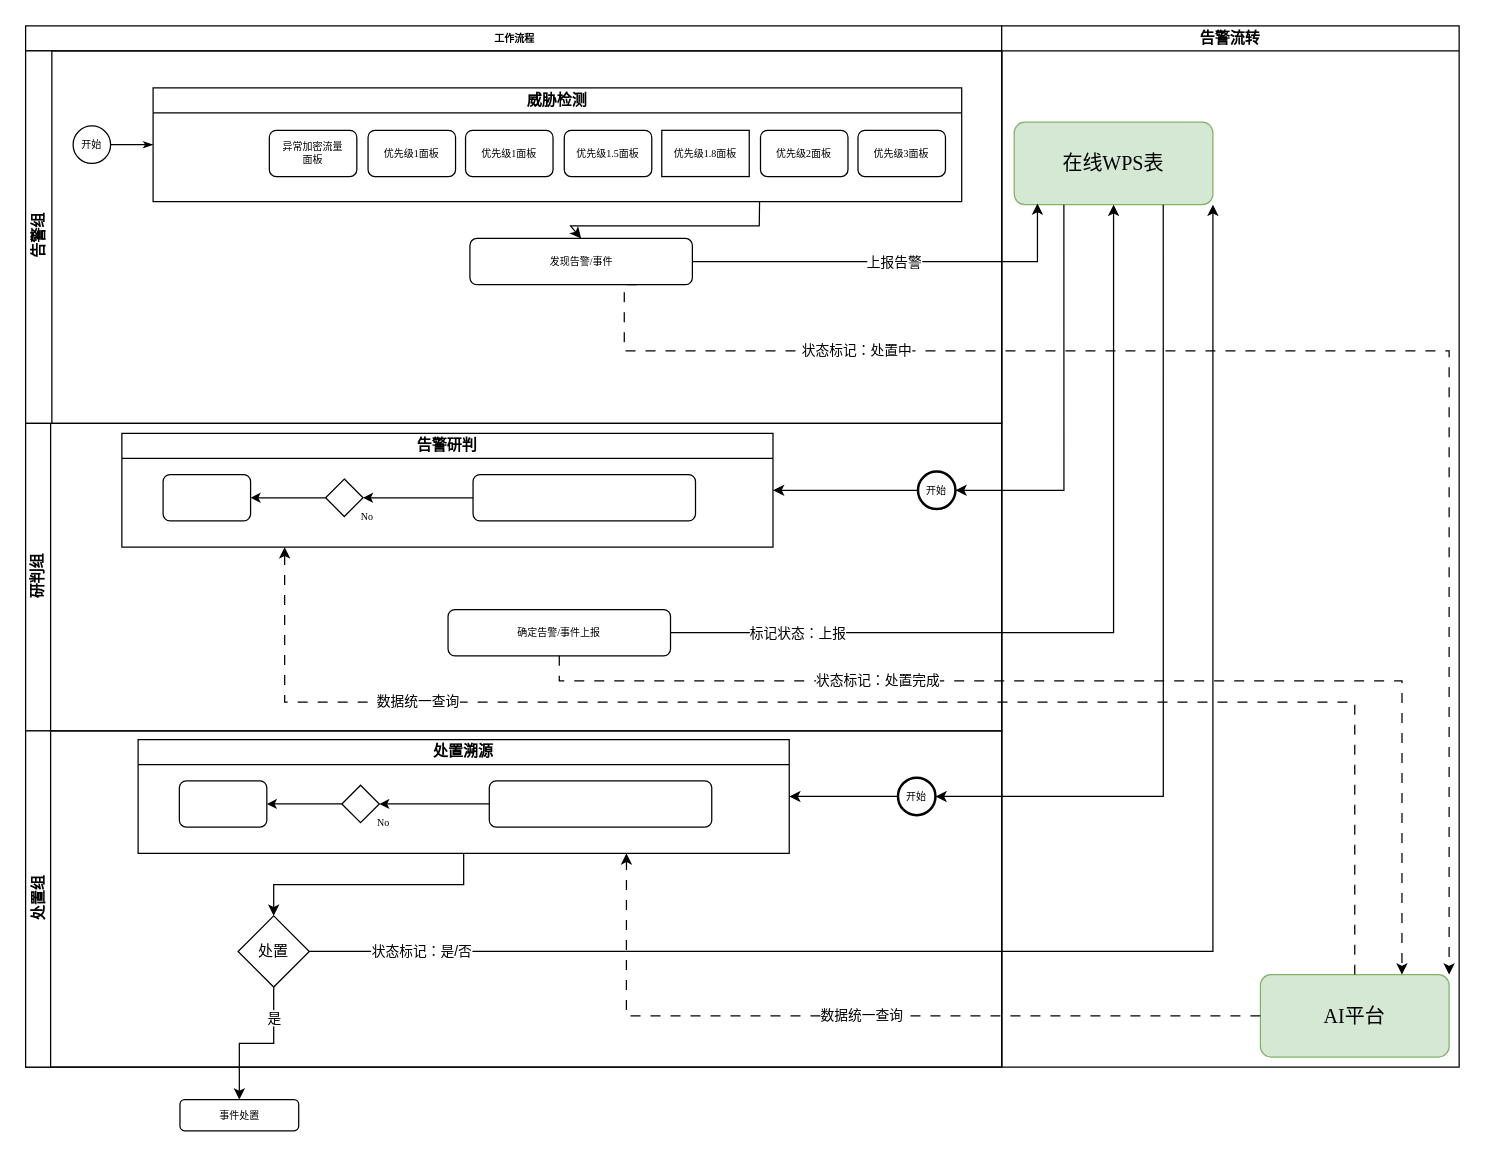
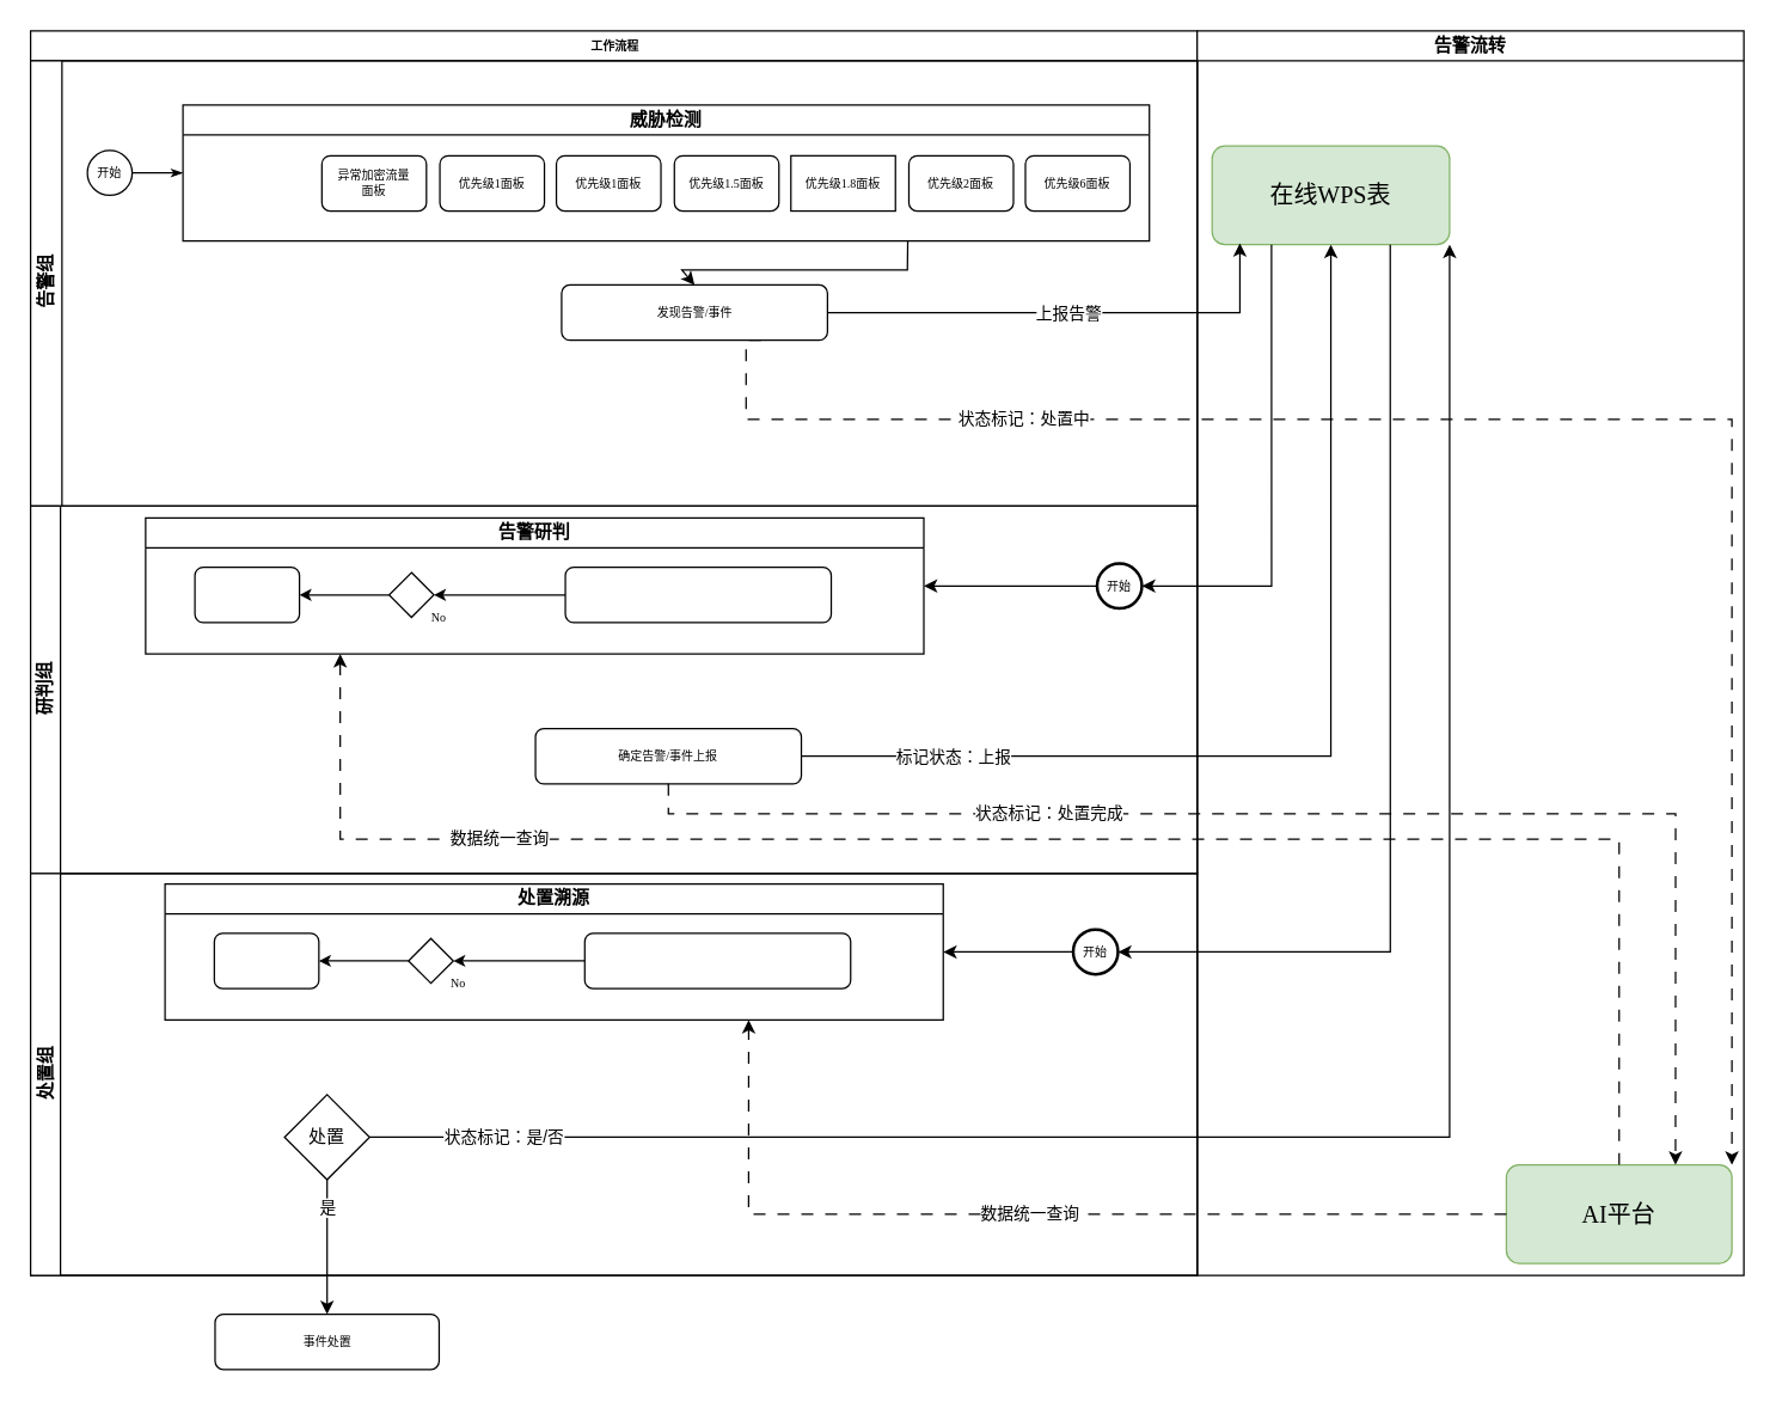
- <mxCell id="8" value="优先级3面板" style="rounded=1;whiteSpace=wrap;html=1;shadow=0;labelBackgroundColor=none;strokeWidth=1;fontFamily=Verdana;fontSize=8;align=center;movable=1;resizable=1;rotatable=1;deletable=1;editable=1;locked=0;connectable=1;" vertex="1" parent="7"><mxGeometry x="549" width="70" height="37" as="geometry" /></mxCell>
+ <mxCell id="8" value="优先级6面板" style="rounded=1;whiteSpace=wrap;html=1;shadow=0;labelBackgroundColor=none;strokeWidth=1;fontFamily=Verdana;fontSize=8;align=center;movable=1;resizable=1;rotatable=1;deletable=1;editable=1;locked=0;connectable=1;" vertex="1" parent="7"><mxGeometry x="549" width="70" height="37" as="geometry" /></mxCell>
- <mxCell id="29" style="edgeStyle=orthogonalEdgeStyle;rounded=0;orthogonalLoop=1;jettySize=auto;html=1;entryX=0.5;entryY=0;entryDx=0;entryDy=0;" edge="1" parent="27" source="30" target="37"><mxGeometry relative="1" as="geometry" /></mxCell>
- <mxCell id="48" value="事件处置" style="rounded=1;whiteSpace=wrap;html=1;shadow=0;labelBackgroundColor=none;strokeWidth=1;fontFamily=Verdana;fontSize=8;align=center;movable=1;resizable=1;rotatable=1;deletable=1;editable=1;locked=0;connectable=1;" vertex="1" parent="1"><mxGeometry x="143.5" y="879" width="95" height="25" as="geometry" /></mxCell>
+ <mxCell id="48" value="事件处置" style="rounded=1;whiteSpace=wrap;html=1;shadow=0;labelBackgroundColor=none;strokeWidth=1;fontFamily=Verdana;fontSize=8;align=center;movable=1;resizable=1;rotatable=1;deletable=1;editable=1;locked=0;connectable=1;" vertex="1" parent="1"><mxGeometry x="143.5" y="879" width="150" height="37" as="geometry" /></mxCell>
